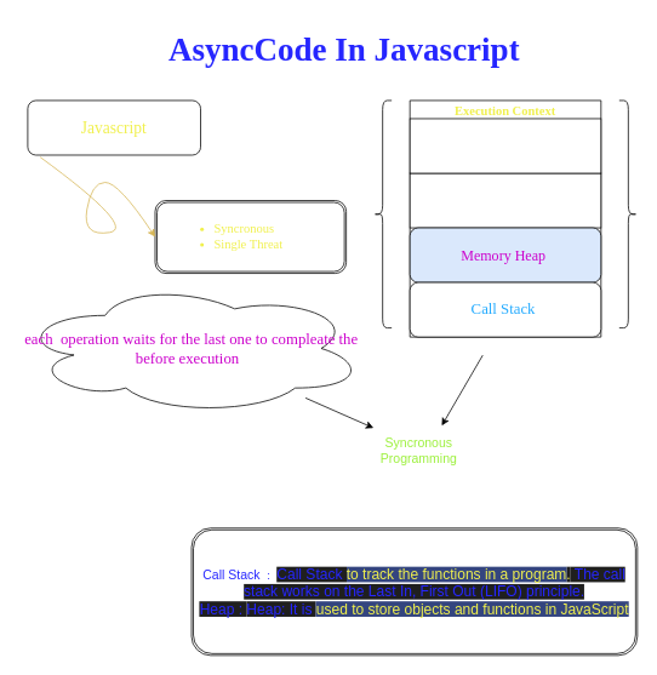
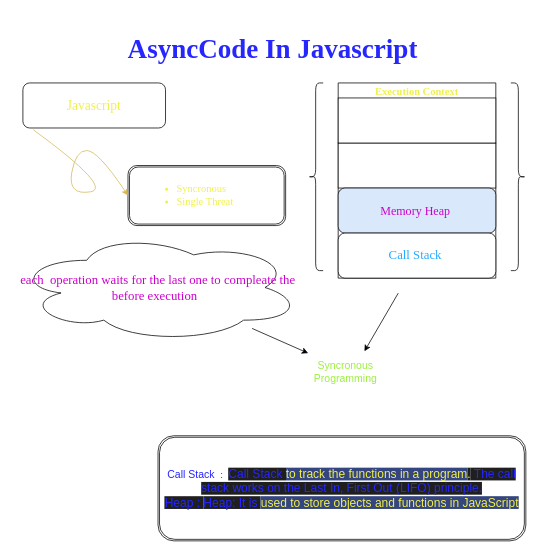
- <mxCell id="3" value="&lt;h1&gt;&lt;font color=&quot;#2626ff&quot;&gt;AsyncCode In Javascript&lt;/font&gt;&lt;/h1&gt;" style="text;html=1;strokeColor=none;fillColor=none;spacing=5;spacingTop=-20;whiteSpace=wrap;overflow=hidden;rounded=0;fontFamily=Tahoma;fontSize=18;" parent="1" vertex="1"><mxGeometry x="180" y="20" width="460" height="70" as="geometry" /></mxCell>
+ <mxCell id="3" value="&lt;h1&gt;&lt;font color=&quot;#2626ff&quot;&gt;AsyncCode In Javascript&lt;/font&gt;&lt;/h1&gt;" style="text;html=1;strokeColor=none;fillColor=none;spacing=5;spacingTop=-20;whiteSpace=wrap;overflow=hidden;rounded=0;fontFamily=Tahoma;fontSize=18;" parent="1" vertex="1"><mxGeometry x="165" y="30" width="460" height="70" as="geometry" /></mxCell>
